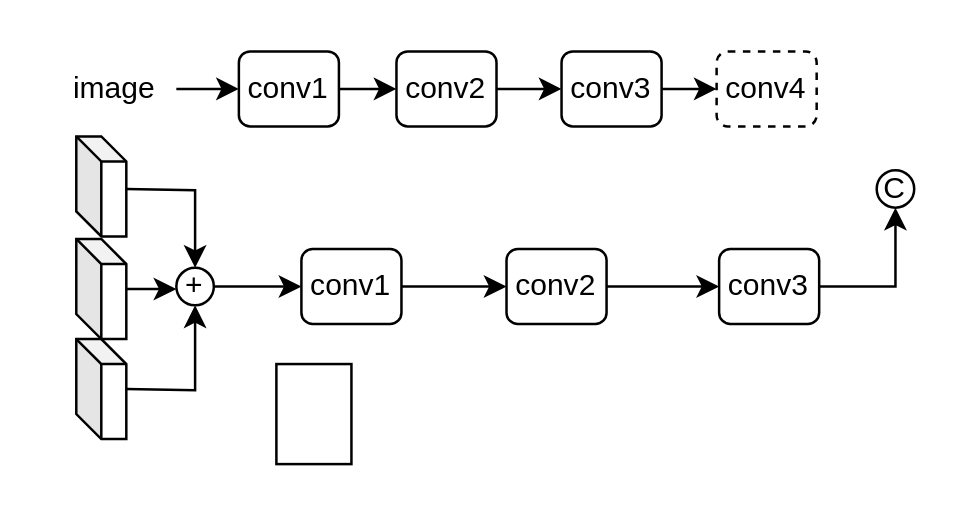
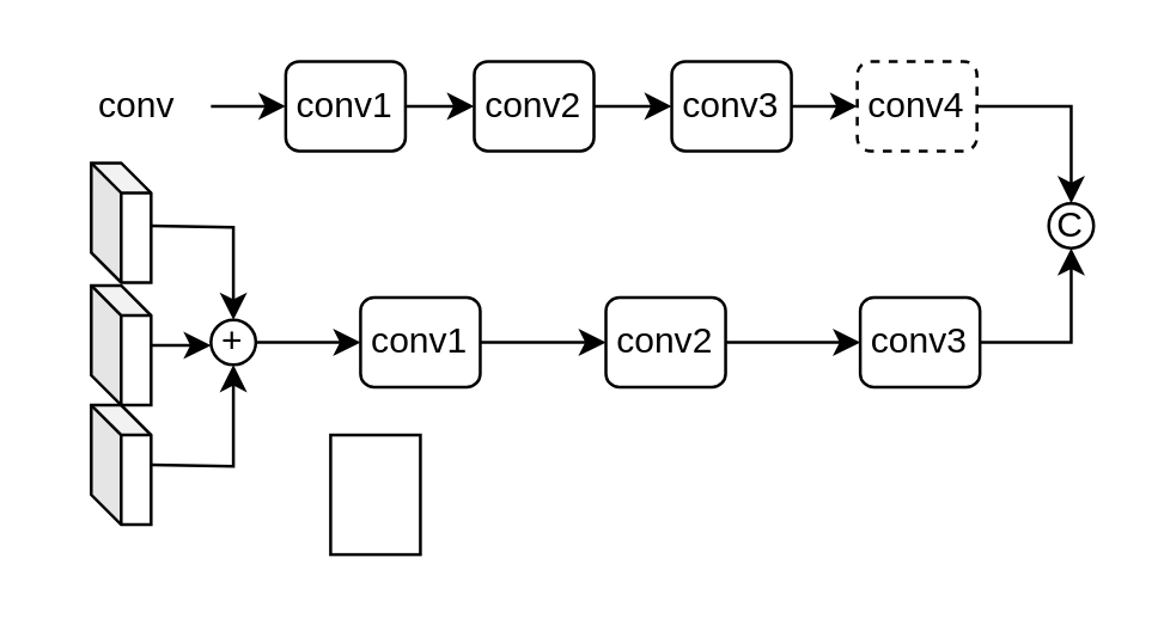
- <mxCell id="2" value="image" style="text;html=1;resizable=0;autosize=1;align=center;verticalAlign=middle;points=[];fillColor=none;strokeColor=none;rounded=0;dashed=1;" vertex="1" parent="1"><mxGeometry x="20" y="25" width="50" height="20" as="geometry" /></mxCell>
+ <mxCell id="2" value="conv" style="text;html=1;resizable=0;autosize=1;align=center;verticalAlign=middle;points=[];fillColor=none;strokeColor=none;rounded=0;dashed=1;" vertex="1" parent="1"><mxGeometry x="20" y="25" width="50" height="20" as="geometry" /></mxCell>
+ <mxCell id="9" style="edgeStyle=orthogonalEdgeStyle;rounded=0;orthogonalLoop=1;jettySize=auto;html=1;exitX=1;exitY=0.5;exitDx=0;exitDy=0;entryX=0.5;entryY=0;entryDx=0;entryDy=0;strokeColor=#000000;strokeWidth=1;" edge="1" parent="1" source="10" target="23"><mxGeometry relative="1" as="geometry" /></mxCell>
